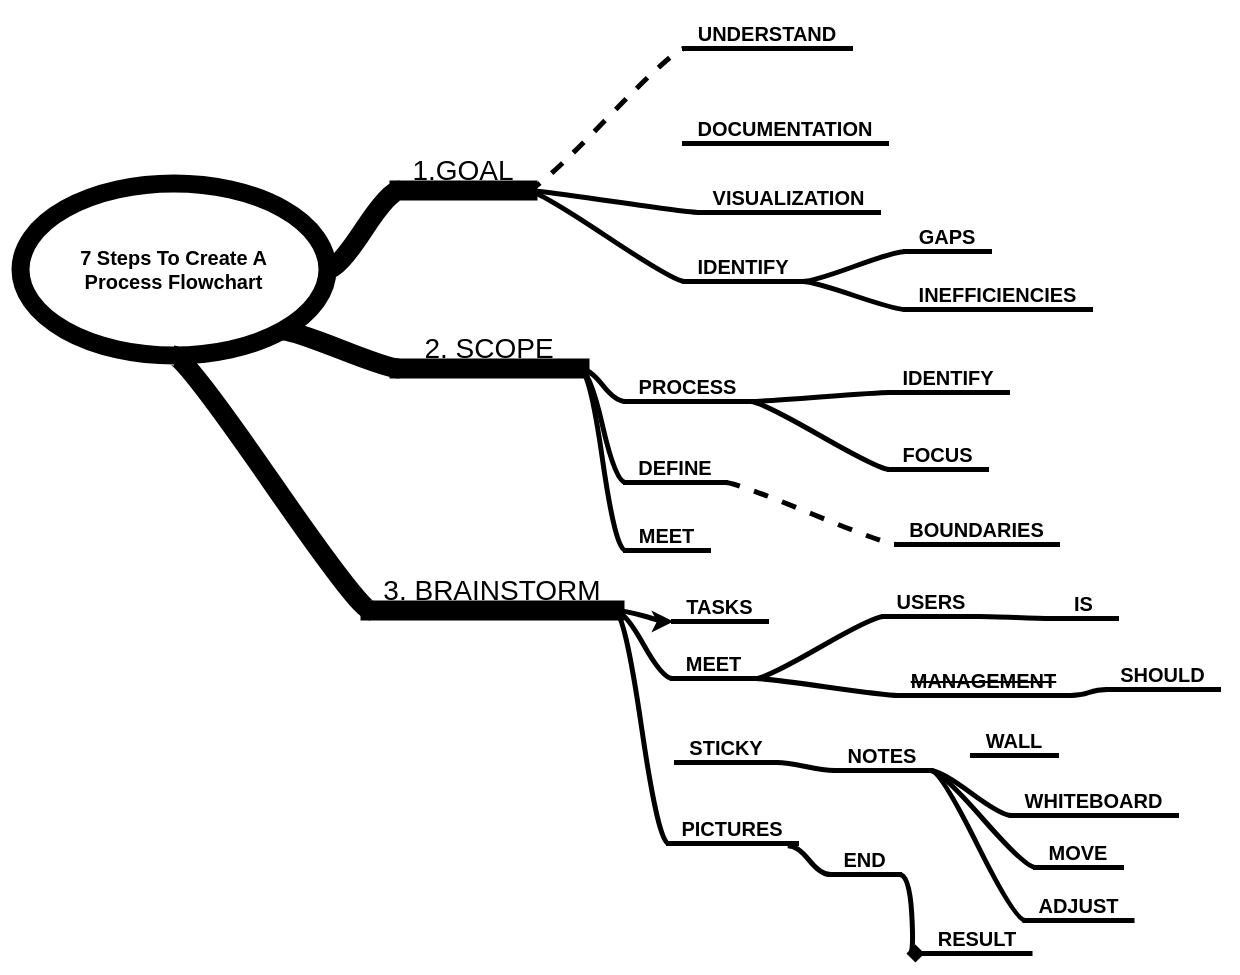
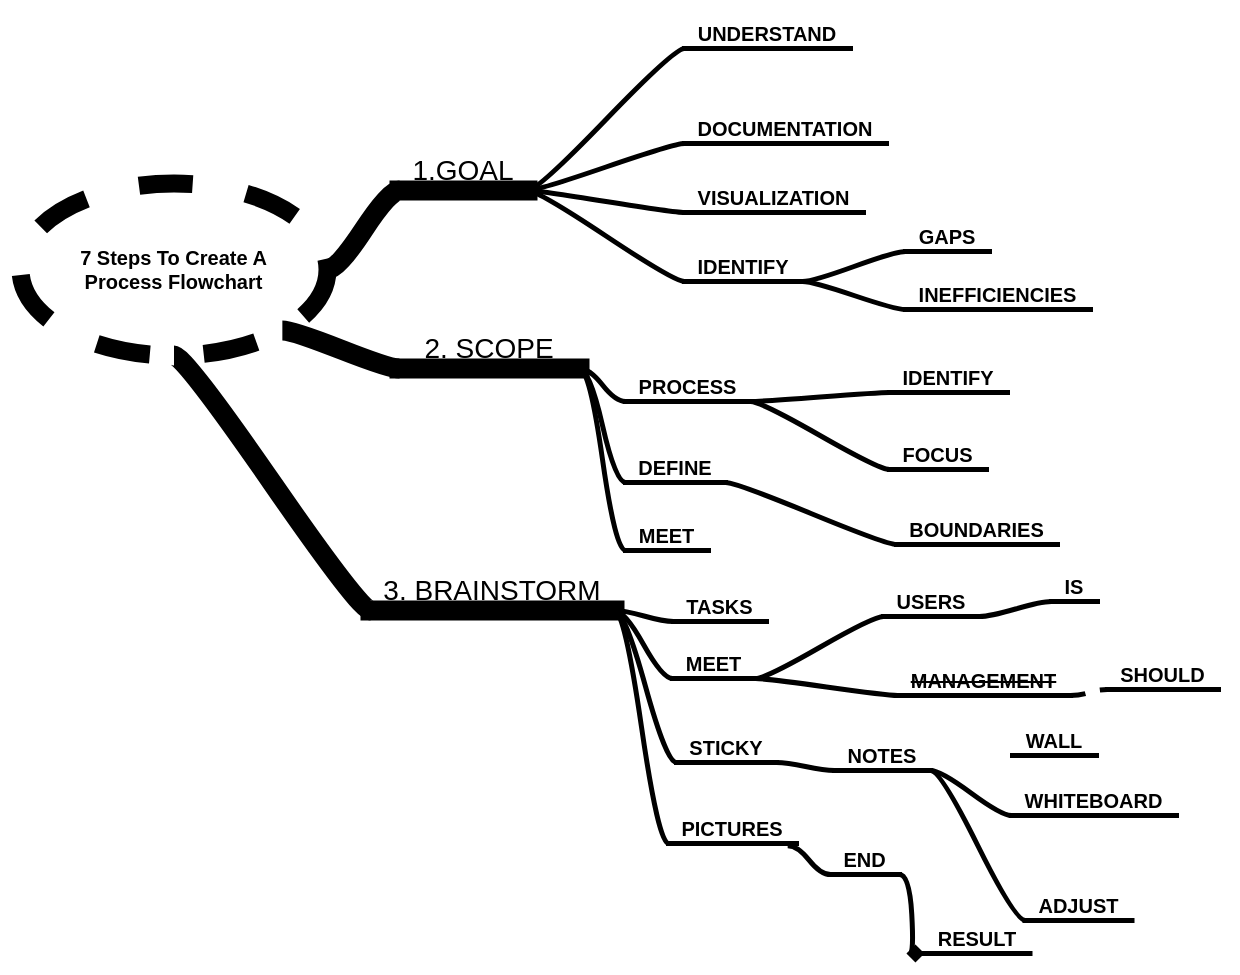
+ <mxCell id="8" value="" style="edgeStyle=entityRelationEdgeStyle;startArrow=none;endArrow=none;segment=10;curved=1;strokeWidth=5;fontSize=28;exitX=1;exitY=1;exitDx=0;exitDy=0;" edge="1" target="7" parent="1" source="3"><mxGeometry relative="1" as="geometry"><mxPoint x="564" y="523" as="sourcePoint" /></mxGeometry></mxCell>
- <mxCell id="6" value="" style="edgeStyle=entityRelationEdgeStyle;startArrow=none;endArrow=none;segment=10;curved=1;strokeWidth=5;fontSize=28;exitX=1;exitY=1;exitDx=0;exitDy=0;dashed=1;" edge="1" target="5" parent="1" source="3"><mxGeometry relative="1" as="geometry"><mxPoint x="561" y="477.5" as="sourcePoint" /></mxGeometry></mxCell>
+ <mxCell id="6" value="" style="edgeStyle=entityRelationEdgeStyle;startArrow=none;endArrow=none;segment=10;curved=1;strokeWidth=5;fontSize=28;exitX=1;exitY=1;exitDx=0;exitDy=0;" edge="1" target="5" parent="1" source="3"><mxGeometry relative="1" as="geometry"><mxPoint x="561" y="477.5" as="sourcePoint" /></mxGeometry></mxCell>
- <mxCell id="9" value="VISUALIZATION" style="whiteSpace=wrap;html=1;shape=partialRectangle;top=0;left=0;bottom=1;right=0;points=[[0,1],[1,1]];fillColor=none;align=center;verticalAlign=bottom;routingCenterY=0.5;snapToPoint=1;recursiveResize=0;autosize=1;treeFolding=1;treeMoving=1;newEdgeStyle={&quot;edgeStyle&quot;:&quot;entityRelationEdgeStyle&quot;,&quot;startArrow&quot;:&quot;none&quot;,&quot;endArrow&quot;:&quot;none&quot;,&quot;segment&quot;:10,&quot;curved&quot;:1};strokeWidth=5;fontSize=20;fontStyle=1" vertex="1" parent="1"><mxGeometry x="699" y="184" width="179" height="28" as="geometry" /></mxCell>
+ <mxCell id="9" value="VISUALIZATION" style="whiteSpace=wrap;html=1;shape=partialRectangle;top=0;left=0;bottom=1;right=0;points=[[0,1],[1,1]];fillColor=none;align=center;verticalAlign=bottom;routingCenterY=0.5;snapToPoint=1;recursiveResize=0;autosize=1;treeFolding=1;treeMoving=1;newEdgeStyle={&quot;edgeStyle&quot;:&quot;entityRelationEdgeStyle&quot;,&quot;startArrow&quot;:&quot;none&quot;,&quot;endArrow&quot;:&quot;none&quot;,&quot;segment&quot;:10,&quot;curved&quot;:1};strokeWidth=5;fontSize=20;fontStyle=1" vertex="1" parent="1"><mxGeometry x="684" y="184" width="179" height="28" as="geometry" /></mxCell>
- <mxCell id="2" value="&lt;div&gt;7 Steps To Create A &lt;br&gt;&lt;/div&gt;&lt;div&gt;Process Flowchart&lt;/div&gt;" style="ellipse;whiteSpace=wrap;html=1;align=center;newEdgeStyle={&quot;edgeStyle&quot;:&quot;entityRelationEdgeStyle&quot;,&quot;startArrow&quot;:&quot;none&quot;,&quot;endArrow&quot;:&quot;none&quot;,&quot;segment&quot;:10,&quot;curved&quot;:1};treeFolding=1;treeMoving=1;fontSize=20;strokeWidth=18;fontStyle=1" vertex="1" parent="1"><mxGeometry x="20" y="183" width="307" height="172" as="geometry" /></mxCell>
+ <mxCell id="2" value="&lt;div&gt;7 Steps To Create A &lt;br&gt;&lt;/div&gt;&lt;div&gt;Process Flowchart&lt;/div&gt;" style="ellipse;whiteSpace=wrap;html=1;align=center;newEdgeStyle={&quot;edgeStyle&quot;:&quot;entityRelationEdgeStyle&quot;,&quot;startArrow&quot;:&quot;none&quot;,&quot;endArrow&quot;:&quot;none&quot;,&quot;segment&quot;:10,&quot;curved&quot;:1};treeFolding=1;treeMoving=1;fontSize=20;strokeWidth=18;fontStyle=1;dashed=1;" vertex="1" parent="1"><mxGeometry x="20" y="183" width="307" height="172" as="geometry" /></mxCell>
- <mxCell id="28" value="" style="edgeStyle=entityRelationEdgeStyle;startArrow=none;endArrow=none;segment=10;curved=1;strokeWidth=5;fontSize=28;exitX=1;exitY=1;exitDx=0;exitDy=0;dashed=1;" edge="1" target="27" parent="1" source="25"><mxGeometry relative="1" as="geometry"><mxPoint x="782" y="726" as="sourcePoint" /></mxGeometry></mxCell>
+ <mxCell id="28" value="" style="edgeStyle=entityRelationEdgeStyle;startArrow=none;endArrow=none;segment=10;curved=1;strokeWidth=5;fontSize=28;exitX=1;exitY=1;exitDx=0;exitDy=0;" edge="1" target="27" parent="1" source="25"><mxGeometry relative="1" as="geometry"><mxPoint x="782" y="726" as="sourcePoint" /></mxGeometry></mxCell>
- <mxCell id="41" value="IS" style="whiteSpace=wrap;html=1;shape=partialRectangle;top=0;left=0;bottom=1;right=0;points=[[0,1],[1,1]];fillColor=none;align=center;verticalAlign=bottom;routingCenterY=0.5;snapToPoint=1;recursiveResize=0;autosize=1;treeFolding=1;treeMoving=1;newEdgeStyle={&quot;edgeStyle&quot;:&quot;entityRelationEdgeStyle&quot;,&quot;startArrow&quot;:&quot;none&quot;,&quot;endArrow&quot;:&quot;none&quot;,&quot;segment&quot;:10,&quot;curved&quot;:1};strokeWidth=5;fontSize=20;fontStyle=1" vertex="1" parent="1"><mxGeometry x="1051" y="573" width="65" height="45" as="geometry" /></mxCell>
+ <mxCell id="41" value="IS" style="whiteSpace=wrap;html=1;shape=partialRectangle;top=0;left=0;bottom=1;right=0;points=[[0,1],[1,1]];fillColor=none;align=center;verticalAlign=bottom;routingCenterY=0.5;snapToPoint=1;recursiveResize=0;autosize=1;treeFolding=1;treeMoving=1;newEdgeStyle={&quot;edgeStyle&quot;:&quot;entityRelationEdgeStyle&quot;,&quot;startArrow&quot;:&quot;none&quot;,&quot;endArrow&quot;:&quot;none&quot;,&quot;segment&quot;:10,&quot;curved&quot;:1};strokeWidth=5;fontSize=20;fontStyle=1" vertex="1" parent="1"><mxGeometry x="1051" y="573" width="46" height="28" as="geometry" /></mxCell>
- <mxCell id="34" value="" style="edgeStyle=entityRelationEdgeStyle;startArrow=none;endArrow=classic;segment=10;curved=1;strokeWidth=5;fontSize=28;exitX=1;exitY=1;exitDx=0;exitDy=0;" edge="1" target="33" parent="1" source="31"><mxGeometry relative="1" as="geometry"><mxPoint x="582" y="779" as="sourcePoint" /></mxGeometry></mxCell>
+ <mxCell id="34" value="" style="edgeStyle=entityRelationEdgeStyle;startArrow=none;endArrow=none;segment=10;curved=1;strokeWidth=5;fontSize=28;exitX=1;exitY=1;exitDx=0;exitDy=0;" edge="1" target="33" parent="1" source="31"><mxGeometry relative="1" as="geometry"><mxPoint x="582" y="779" as="sourcePoint" /></mxGeometry></mxCell>
+ <mxCell id="46" value="" style="edgeStyle=entityRelationEdgeStyle;startArrow=none;endArrow=none;segment=10;curved=1;strokeWidth=5;fontSize=28;exitX=1;exitY=1;exitDx=0;exitDy=0;" edge="1" target="45" parent="1" source="31"><mxGeometry relative="1" as="geometry"><mxPoint x="563" y="934" as="sourcePoint" /></mxGeometry></mxCell>
- <mxCell id="44" value="" style="edgeStyle=entityRelationEdgeStyle;startArrow=none;endArrow=none;segment=10;curved=1;strokeWidth=5;fontSize=28;exitX=1;exitY=1;exitDx=0;exitDy=0;" edge="1" target="43" parent="1" source="39"><mxGeometry relative="1" as="geometry"><mxPoint x="1042" y="892" as="sourcePoint" /></mxGeometry></mxCell>
+ <mxCell id="44" value="" style="edgeStyle=entityRelationEdgeStyle;startArrow=none;endArrow=none;segment=10;curved=1;strokeWidth=5;fontSize=28;exitX=1;exitY=1;exitDx=0;exitDy=0;dashed=1;" edge="1" target="43" parent="1" source="39"><mxGeometry relative="1" as="geometry"><mxPoint x="1042" y="892" as="sourcePoint" /></mxGeometry></mxCell>
- <mxCell id="49" value="WALL" style="whiteSpace=wrap;html=1;shape=partialRectangle;top=0;left=0;bottom=1;right=0;points=[[0,1],[1,1]];fillColor=none;align=center;verticalAlign=bottom;routingCenterY=0.5;snapToPoint=1;recursiveResize=0;autosize=1;treeFolding=1;treeMoving=1;newEdgeStyle={&quot;edgeStyle&quot;:&quot;entityRelationEdgeStyle&quot;,&quot;startArrow&quot;:&quot;none&quot;,&quot;endArrow&quot;:&quot;none&quot;,&quot;segment&quot;:10,&quot;curved&quot;:1};strokeWidth=5;fontSize=20;fontStyle=1" vertex="1" parent="1"><mxGeometry x="972" y="727" width="84" height="28" as="geometry" /></mxCell>
+ <mxCell id="49" value="WALL" style="whiteSpace=wrap;html=1;shape=partialRectangle;top=0;left=0;bottom=1;right=0;points=[[0,1],[1,1]];fillColor=none;align=center;verticalAlign=bottom;routingCenterY=0.5;snapToPoint=1;recursiveResize=0;autosize=1;treeFolding=1;treeMoving=1;newEdgeStyle={&quot;edgeStyle&quot;:&quot;entityRelationEdgeStyle&quot;,&quot;startArrow&quot;:&quot;none&quot;,&quot;endArrow&quot;:&quot;none&quot;,&quot;segment&quot;:10,&quot;curved&quot;:1};strokeWidth=5;fontSize=20;fontStyle=1" vertex="1" parent="1"><mxGeometry x="1012" y="727" width="84" height="28" as="geometry" /></mxCell>
- <mxCell id="53" value="" style="edgeStyle=entityRelationEdgeStyle;startArrow=none;endArrow=none;segment=10;curved=1;strokeWidth=5;fontSize=28;exitX=1;exitY=1;exitDx=0;exitDy=0;" edge="1" target="52" parent="1" source="47"><mxGeometry relative="1" as="geometry"><mxPoint x="897" y="1076" as="sourcePoint" /></mxGeometry></mxCell>
- <mxCell id="52" value="MOVE" style="whiteSpace=wrap;html=1;shape=partialRectangle;top=0;left=0;bottom=1;right=0;points=[[0,1],[1,1]];fillColor=none;align=center;verticalAlign=bottom;routingCenterY=0.5;snapToPoint=1;recursiveResize=0;autosize=1;treeFolding=1;treeMoving=1;newEdgeStyle={&quot;edgeStyle&quot;:&quot;entityRelationEdgeStyle&quot;,&quot;startArrow&quot;:&quot;none&quot;,&quot;endArrow&quot;:&quot;none&quot;,&quot;segment&quot;:10,&quot;curved&quot;:1};strokeWidth=5;fontSize=20;fontStyle=1" vertex="1" parent="1"><mxGeometry x="1035" y="839" width="86" height="28" as="geometry" /></mxCell>
